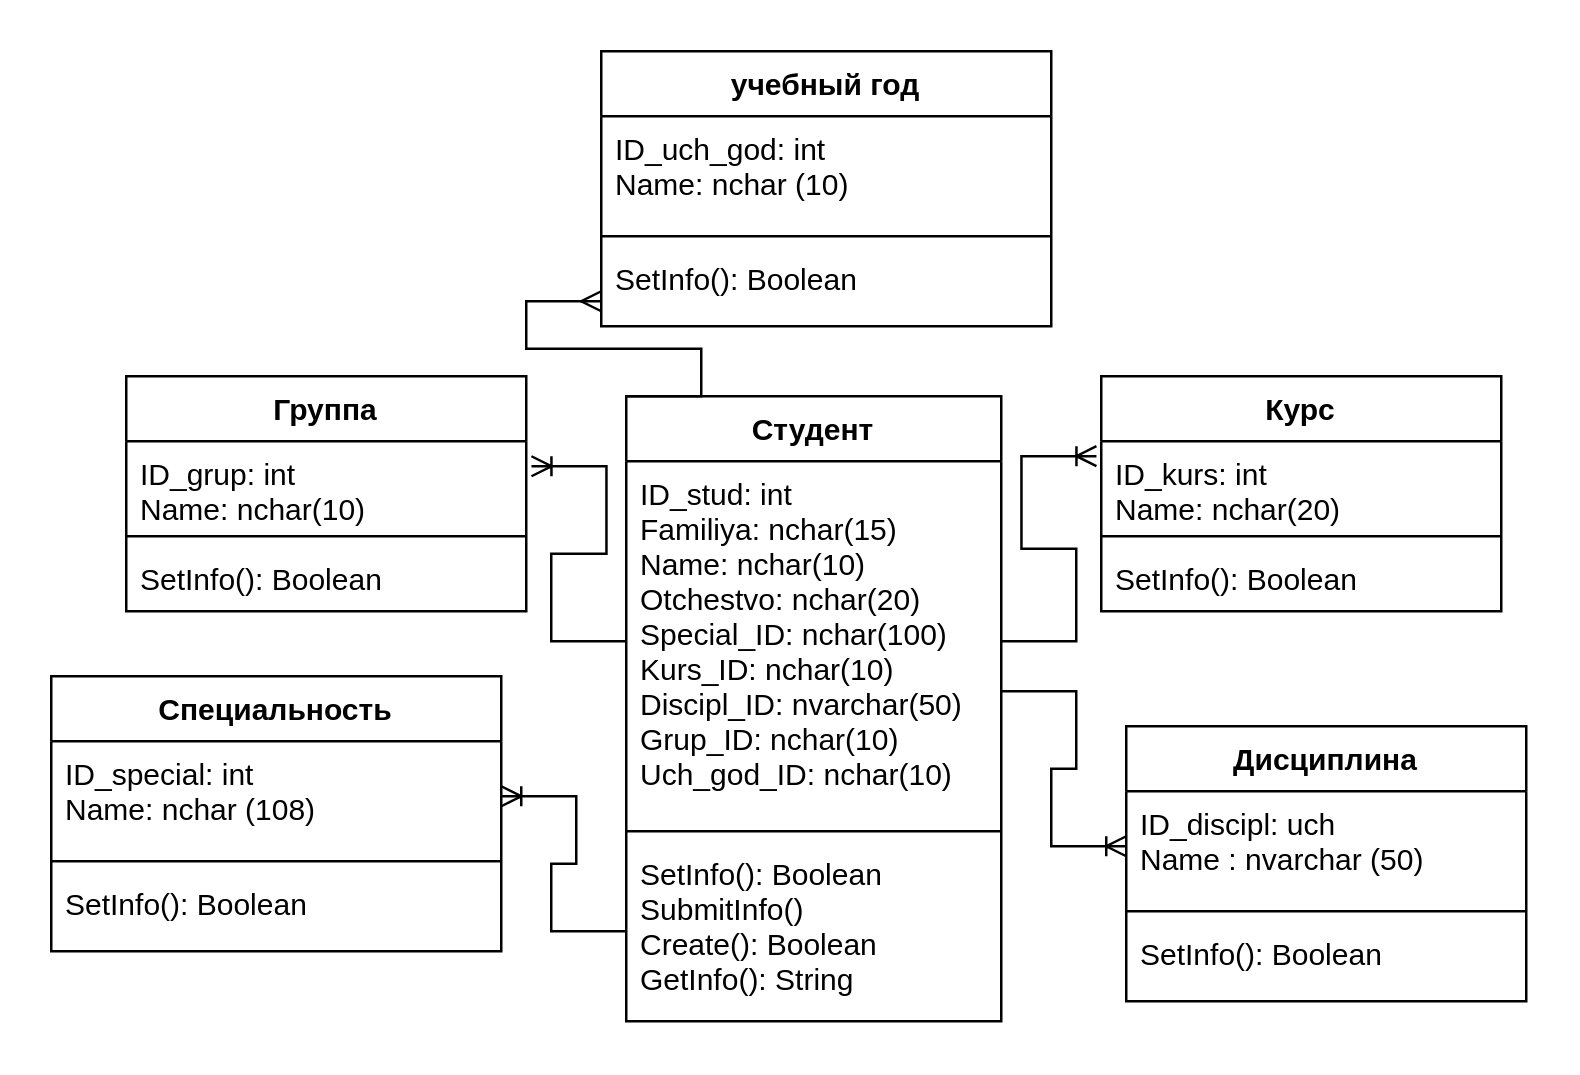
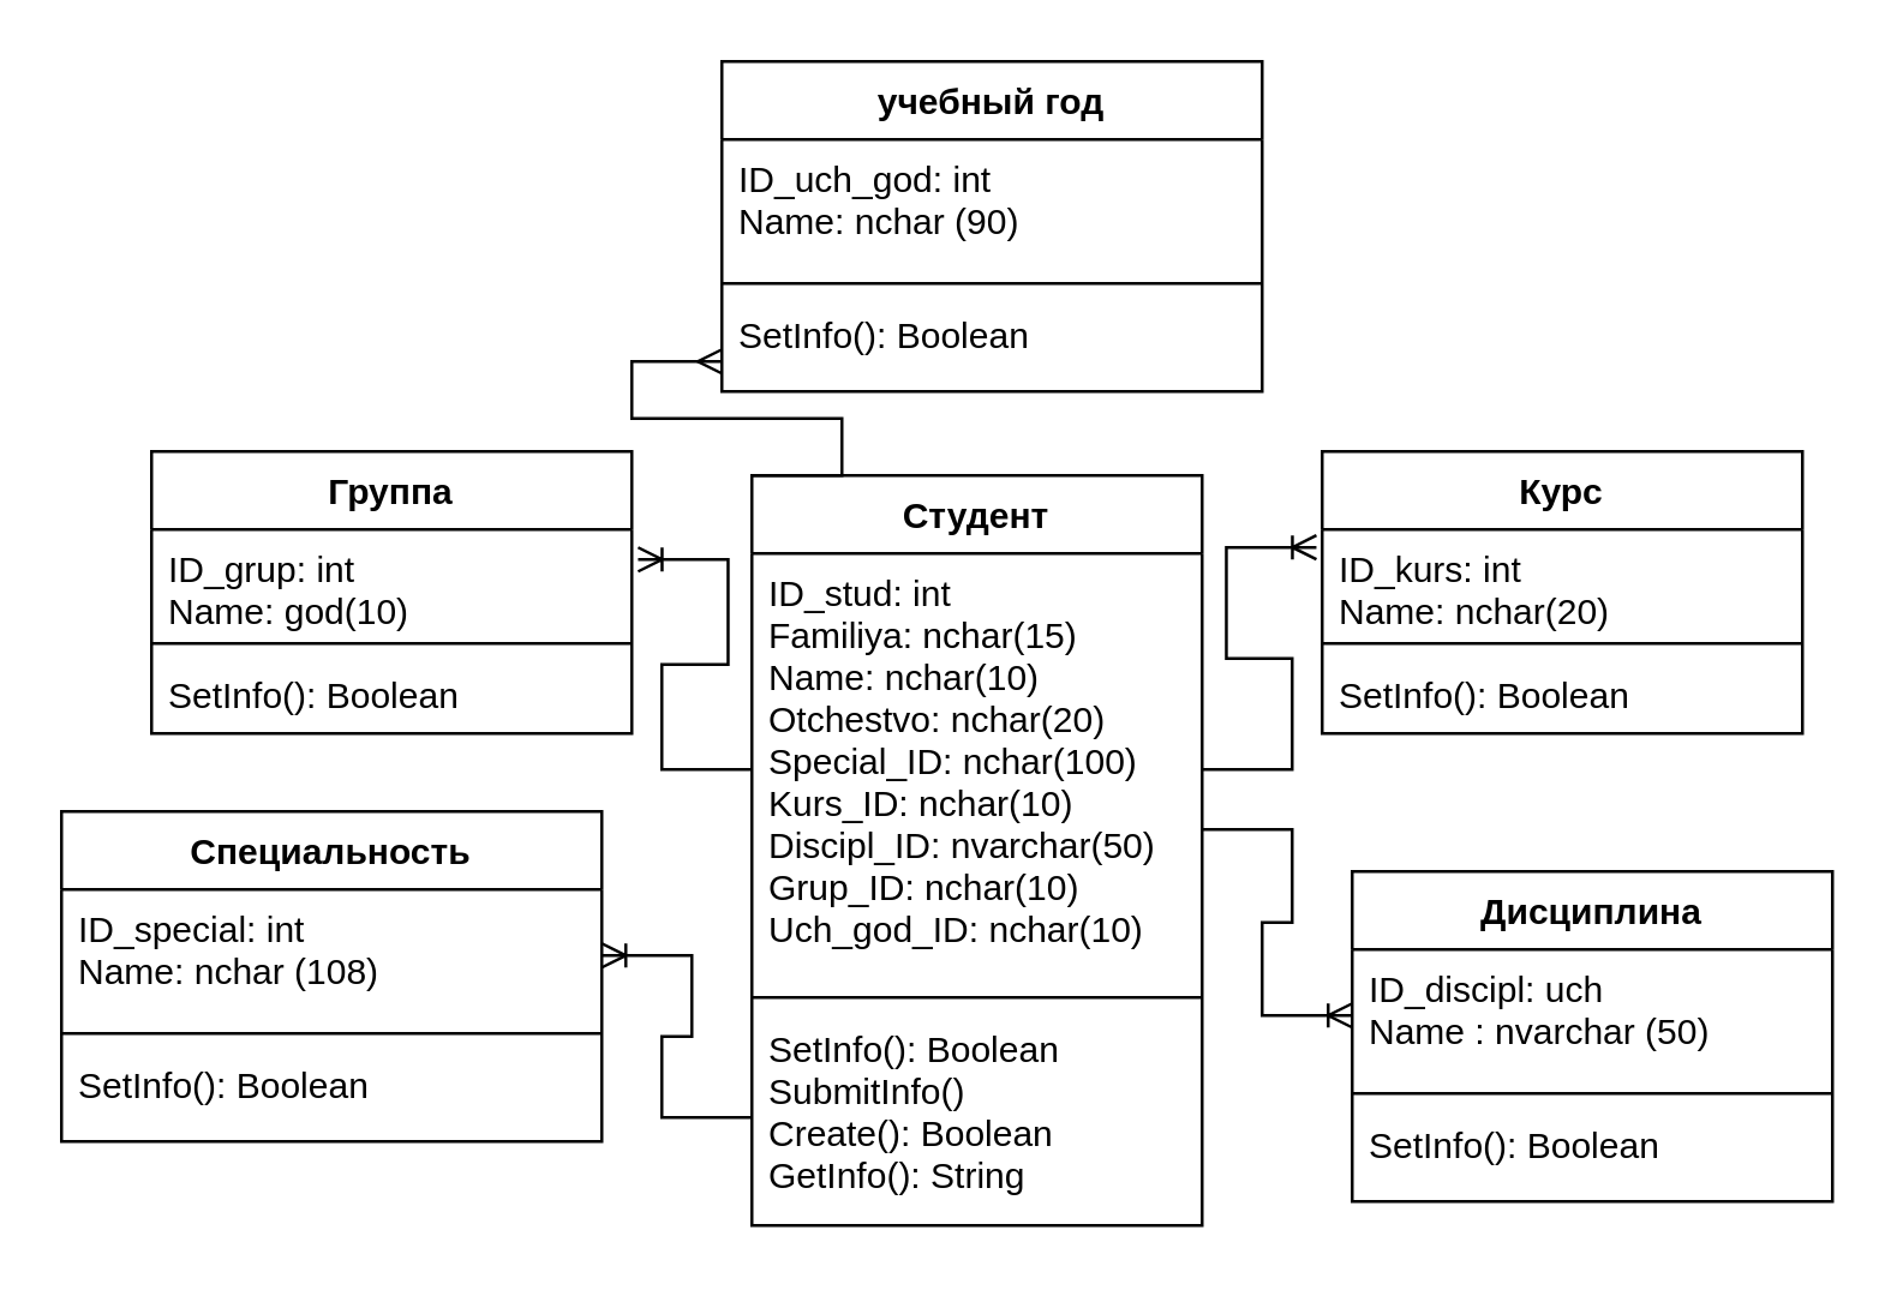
- <mxCell id="7" value="ID_uch_god: int&#10;Name: nchar (10)" style="text;strokeColor=none;fillColor=none;align=left;verticalAlign=top;spacingLeft=4;spacingRight=4;overflow=hidden;rotatable=0;points=[[0,0.5],[1,0.5]];portConstraint=eastwest;" parent="6" vertex="1"><mxGeometry y="26" width="180" height="44" as="geometry" /></mxCell>
+ <mxCell id="7" value="ID_uch_god: int&#10;Name: nchar (90)" style="text;strokeColor=none;fillColor=none;align=left;verticalAlign=top;spacingLeft=4;spacingRight=4;overflow=hidden;rotatable=0;points=[[0,0.5],[1,0.5]];portConstraint=eastwest;" parent="6" vertex="1"><mxGeometry y="26" width="180" height="44" as="geometry" /></mxCell>
- <mxCell id="3" value="ID_grup: int&#10;Name: nchar(10)" style="text;strokeColor=none;fillColor=none;align=left;verticalAlign=top;spacingLeft=4;spacingRight=4;overflow=hidden;rotatable=0;points=[[0,0.5],[1,0.5]];portConstraint=eastwest;" parent="2" vertex="1"><mxGeometry y="26" width="160" height="34" as="geometry" /></mxCell>
+ <mxCell id="3" value="ID_grup: int&#10;Name: god(10)" style="text;strokeColor=none;fillColor=none;align=left;verticalAlign=top;spacingLeft=4;spacingRight=4;overflow=hidden;rotatable=0;points=[[0,0.5],[1,0.5]];portConstraint=eastwest;" parent="2" vertex="1"><mxGeometry y="26" width="160" height="34" as="geometry" /></mxCell>
